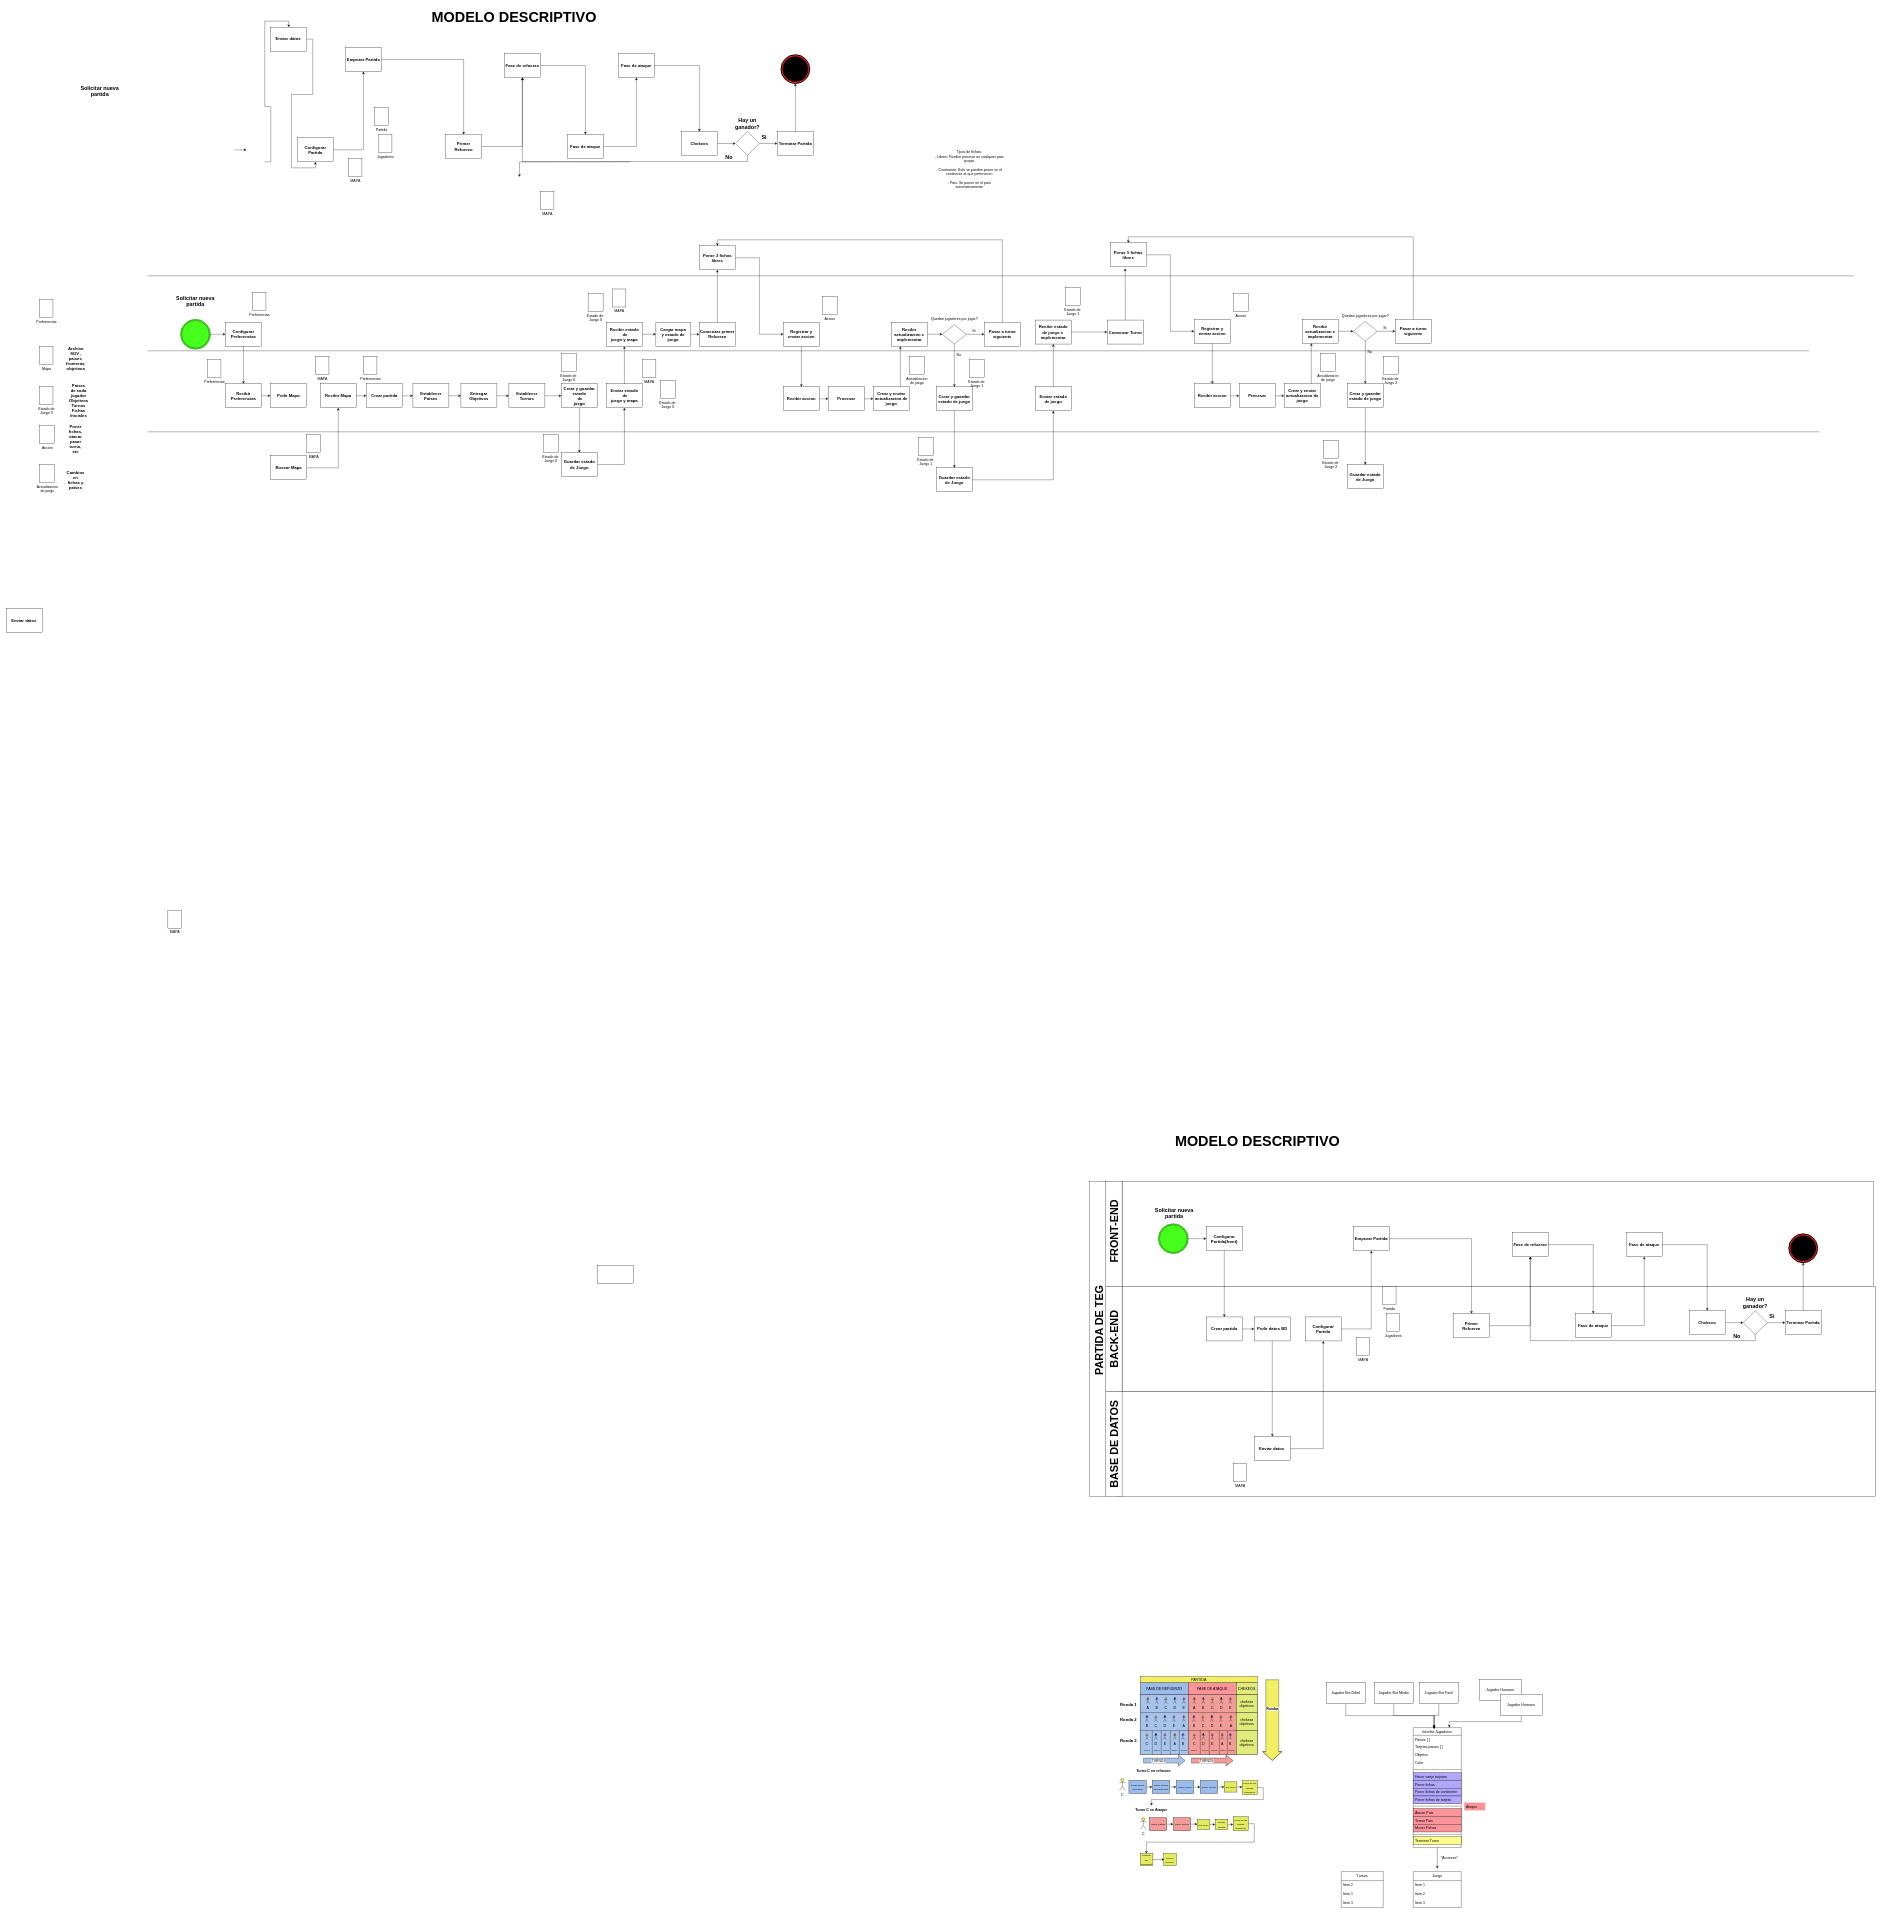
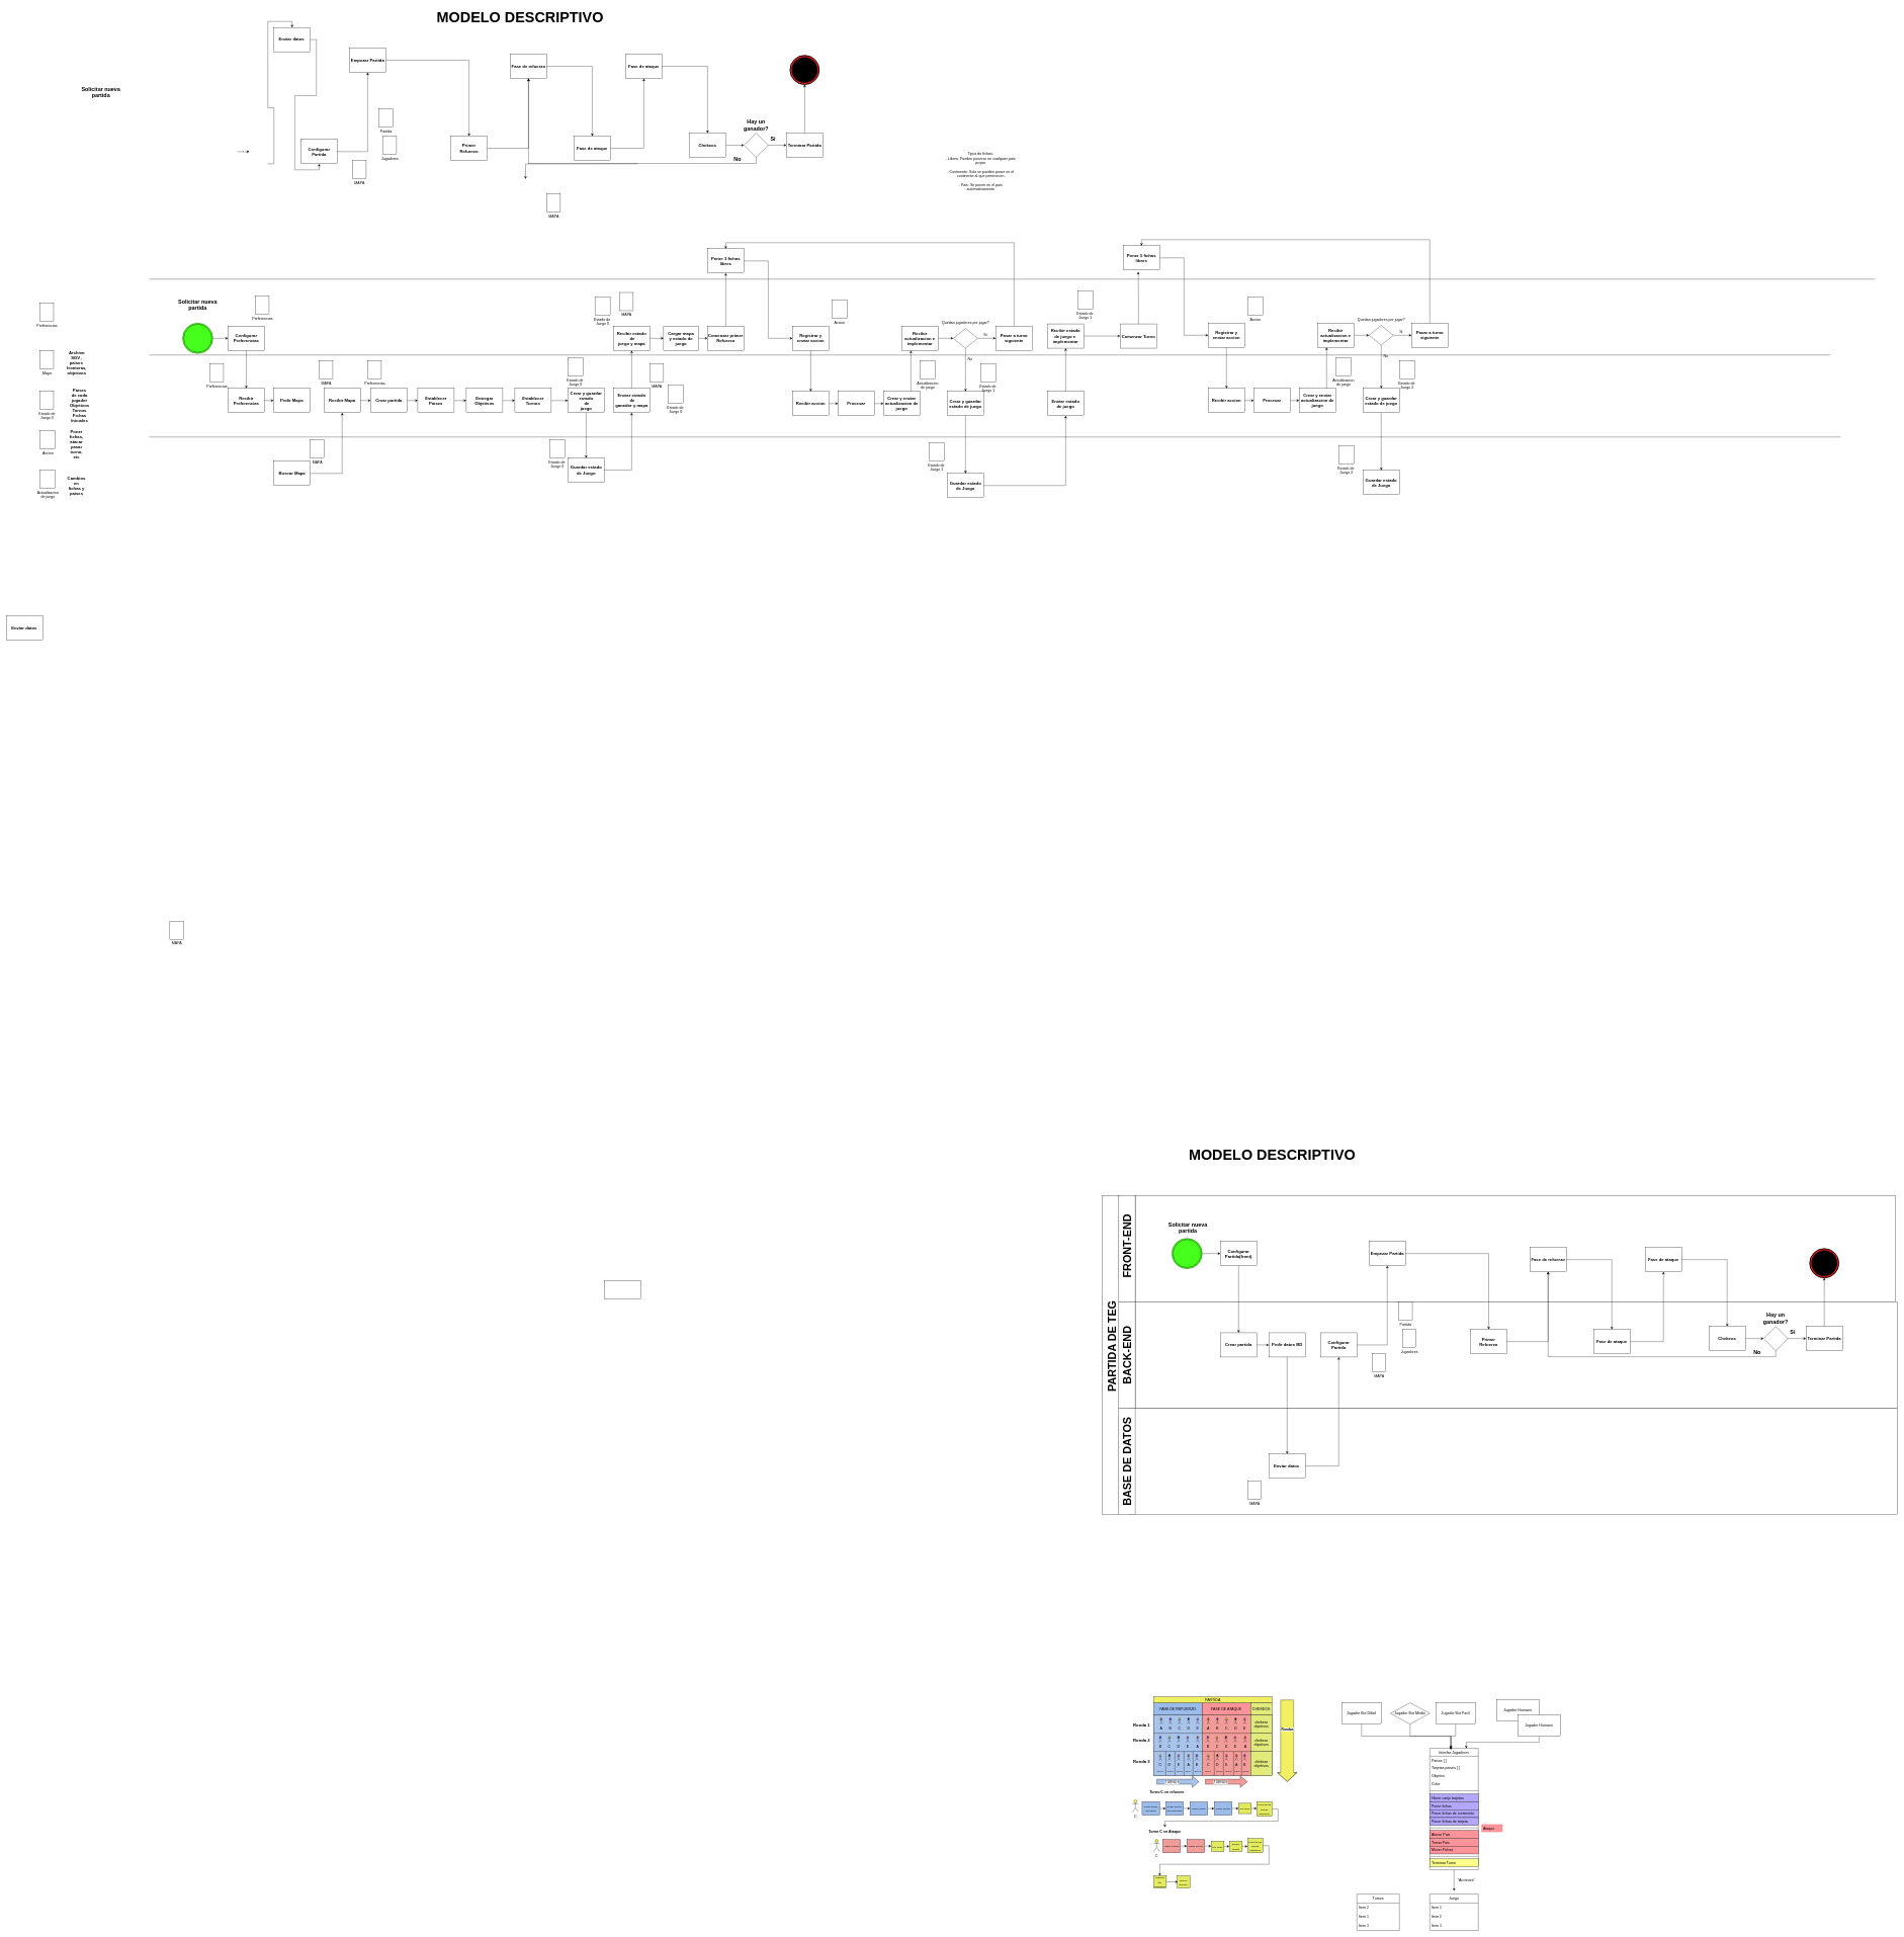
- <mxCell id="261" value="&lt;span style=&quot;font-size: 14px;&quot;&gt;&lt;b&gt;Enviar estado&lt;br&gt;&amp;nbsp;de&lt;br&gt;juego y mapa&lt;/b&gt;&lt;/span&gt;" style="points=[[0.25,0,0],[0.5,0,0],[0.75,0,0],[1,0.25,0],[1,0.5,0],[1,0.75,0],[0.75,1,0],[0.5,1,0],[0.25,1,0],[0,0.75,0],[0,0.5,0],[0,0.25,0]];shape=mxgraph.bpmn.task2;whiteSpace=wrap;rectStyle=rounded;size=10;html=1;container=1;expand=0;collapsible=0;taskMarker=abstract;movable=1;resizable=1;rotatable=1;deletable=1;editable=1;locked=0;connectable=1;" vertex="1" parent="1"><mxGeometry x="2020" y="1279" width="120" height="80" as="geometry" /></mxCell>
+ <mxCell id="261" value="&lt;span style=&quot;font-size: 14px;&quot;&gt;&lt;b&gt;Enviar estado&lt;br&gt;&amp;nbsp;de&lt;br&gt;ganador y mapa&lt;/b&gt;&lt;/span&gt;" style="points=[[0.25,0,0],[0.5,0,0],[0.75,0,0],[1,0.25,0],[1,0.5,0],[1,0.75,0],[0.75,1,0],[0.5,1,0],[0.25,1,0],[0,0.75,0],[0,0.5,0],[0,0.25,0]];shape=mxgraph.bpmn.task2;whiteSpace=wrap;rectStyle=rounded;size=10;html=1;container=1;expand=0;collapsible=0;taskMarker=abstract;movable=1;resizable=1;rotatable=1;deletable=1;editable=1;locked=0;connectable=1;" vertex="1" parent="1"><mxGeometry x="2020" y="1279" width="120" height="80" as="geometry" /></mxCell>
- <mxCell id="24" value="Jugador Bot Medio" style="rounded=0;whiteSpace=wrap;html=1;" parent="1" vertex="1"><mxGeometry x="4580" y="5609" width="130" height="70" as="geometry" /></mxCell>
+ <mxCell id="24" value="Jugador Bot Medio" style="rhombus;whiteSpace=wrap;html=1;" parent="1" vertex="1"><mxGeometry x="4580" y="5609" width="130" height="70" as="geometry" /></mxCell>
